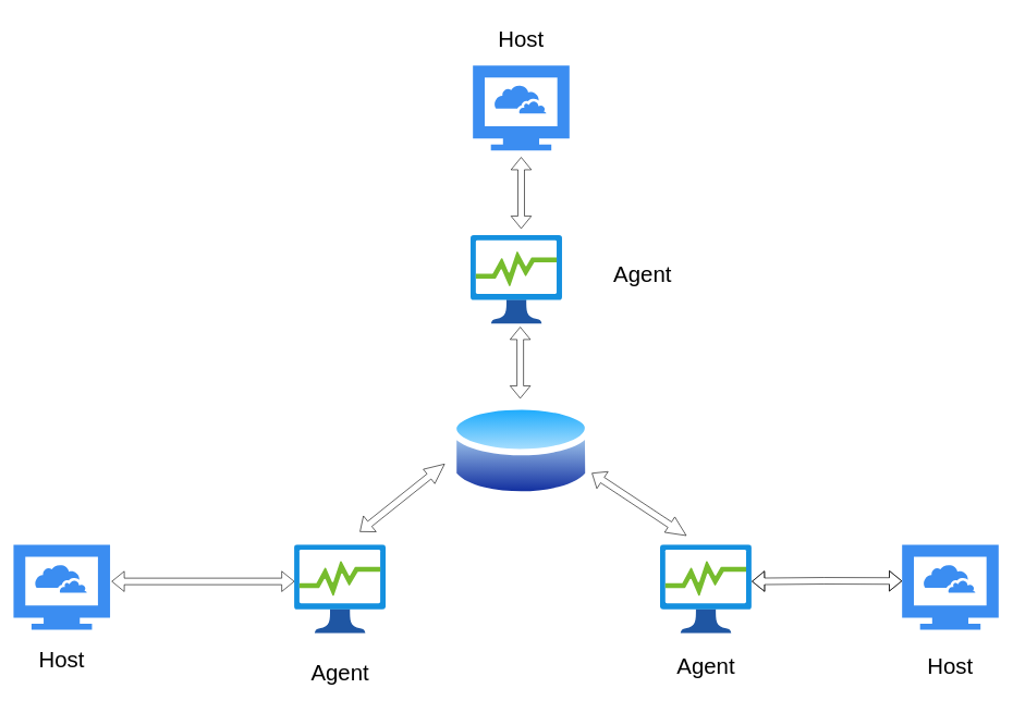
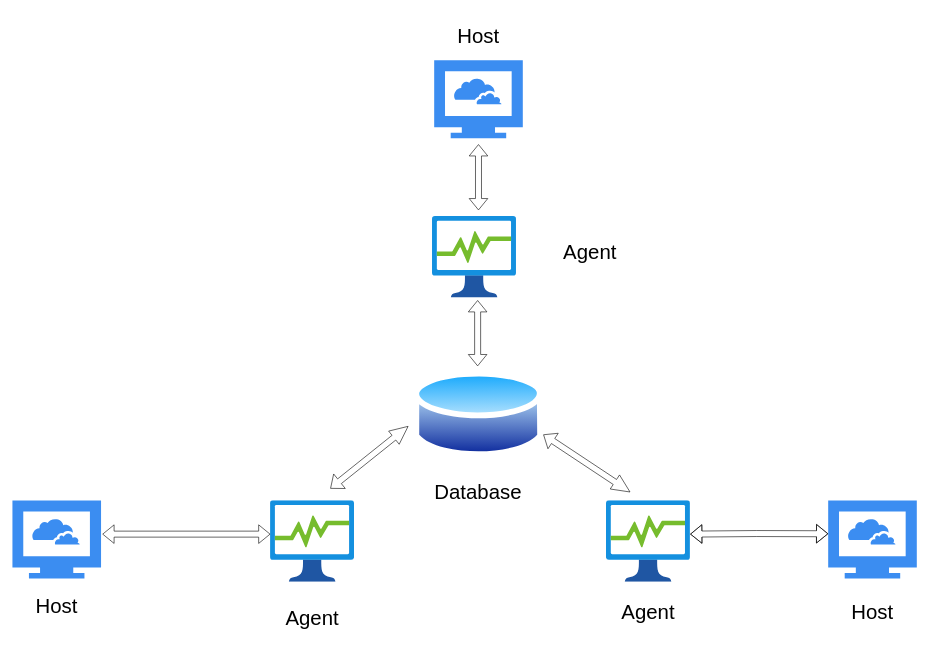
+ <mxCell id="15" value="&lt;font style=&quot;font-size: 34px;&quot;&gt;Database&lt;/font&gt;" style="text;html=1;strokeColor=none;fillColor=none;align=center;verticalAlign=middle;whiteSpace=wrap;rounded=0;fontSize=18;" vertex="1" parent="1"><mxGeometry x="705.49" y="780" width="183.01" height="80" as="geometry" /></mxCell>
